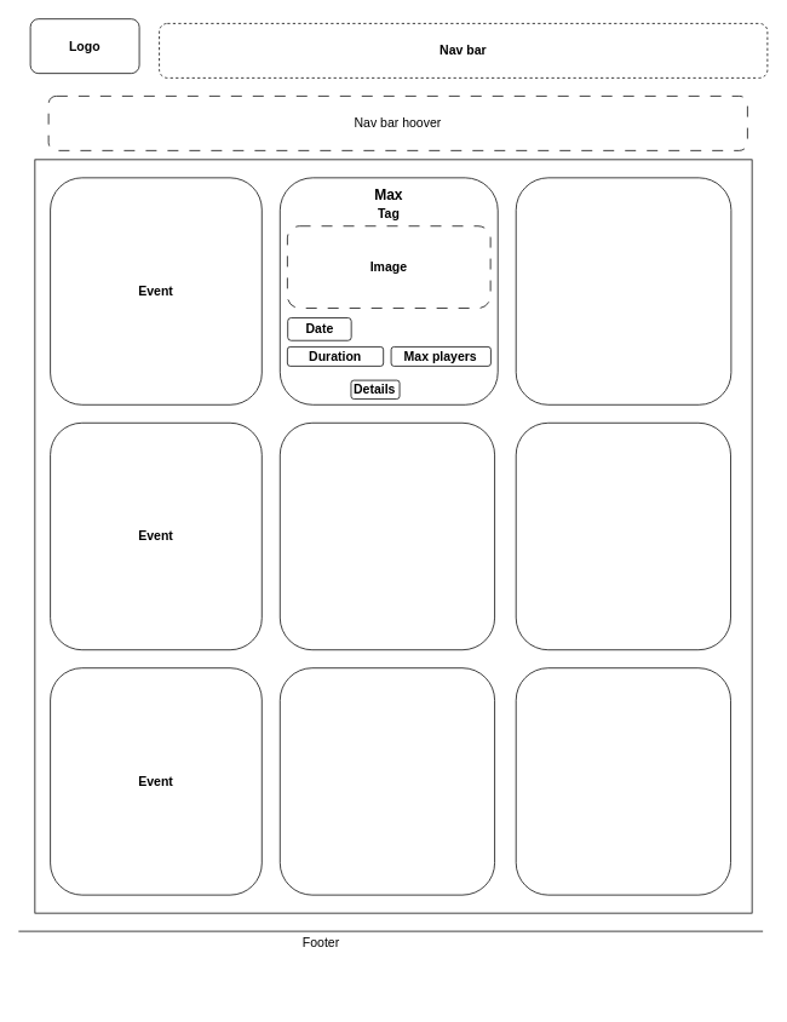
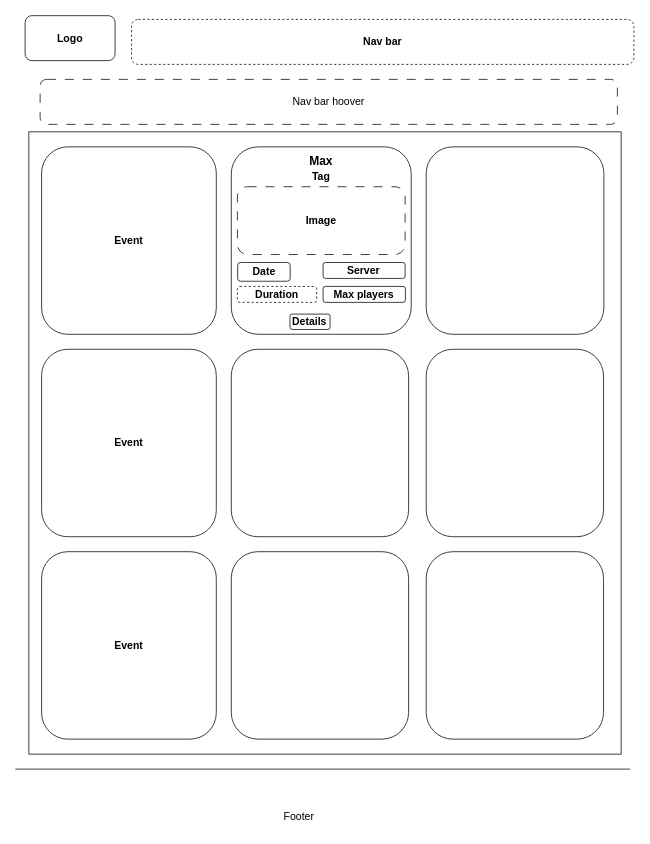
+ <mxCell id="23" value="&lt;b&gt;&lt;font style=&quot;font-size: 14px;&quot;&gt;Server&lt;/font&gt;&lt;/b&gt;" style="rounded=1;whiteSpace=wrap;html=1;fillColor=none;" parent="16" vertex="1"><mxGeometry x="122.441" y="154.255" width="109.424" height="21.277" as="geometry" /></mxCell>
- <mxCell id="24" value="&lt;b&gt;&lt;font style=&quot;font-size: 14px;&quot;&gt;Duration&lt;/font&gt;&lt;/b&gt;" style="rounded=1;whiteSpace=wrap;html=1;fillColor=none;" parent="16" vertex="1"><mxGeometry x="8.136" y="186.17" width="105.763" height="21.277" as="geometry" /></mxCell>
+ <mxCell id="24" value="&lt;b&gt;&lt;font style=&quot;font-size: 14px;&quot;&gt;Duration&lt;/font&gt;&lt;/b&gt;" style="rounded=1;whiteSpace=wrap;html=1;fillColor=none;dashed=1;" parent="16" vertex="1"><mxGeometry x="8.136" y="186.17" width="105.763" height="21.277" as="geometry" /></mxCell>
- <mxCell id="5" value="&lt;font style=&quot;font-size: 14px;&quot;&gt;Footer&lt;/font&gt;" style="text;html=1;align=center;verticalAlign=middle;resizable=0;points=[];autosize=1;strokeColor=none;fillColor=none;" parent="1" vertex="1"><mxGeometry x="323" y="1023" width="60" height="30" as="geometry" /></mxCell>
+ <mxCell id="5" value="&lt;font style=&quot;font-size: 14px;&quot;&gt;Footer&lt;/font&gt;" style="text;html=1;align=center;verticalAlign=middle;resizable=0;points=[];autosize=1;strokeColor=none;fillColor=none;" parent="1" vertex="1"><mxGeometry x="368" y="1073" width="60" height="30" as="geometry" /></mxCell>
